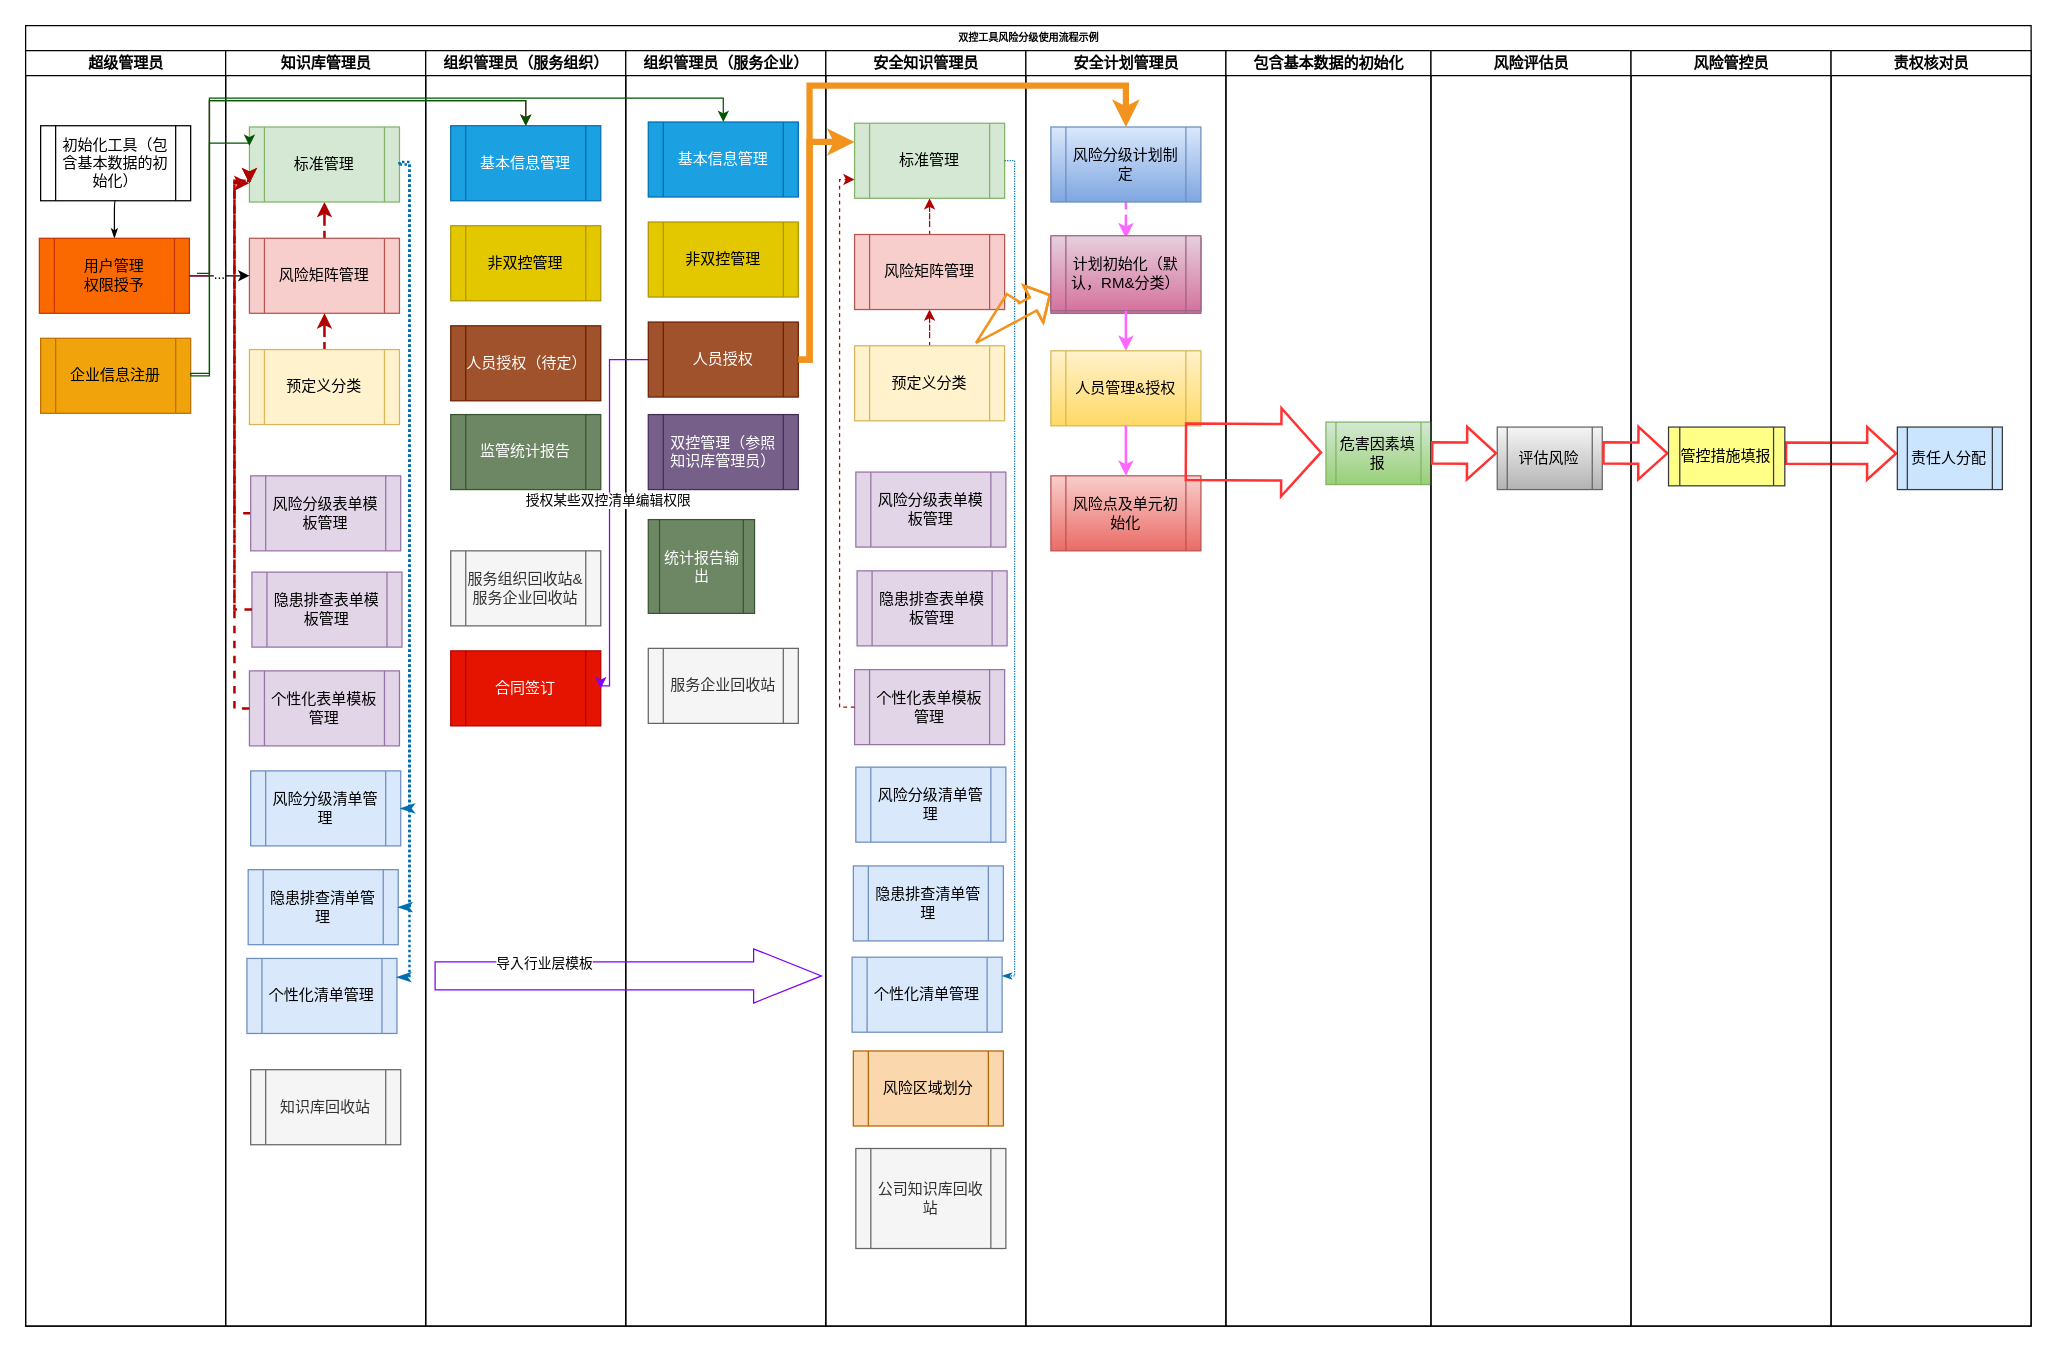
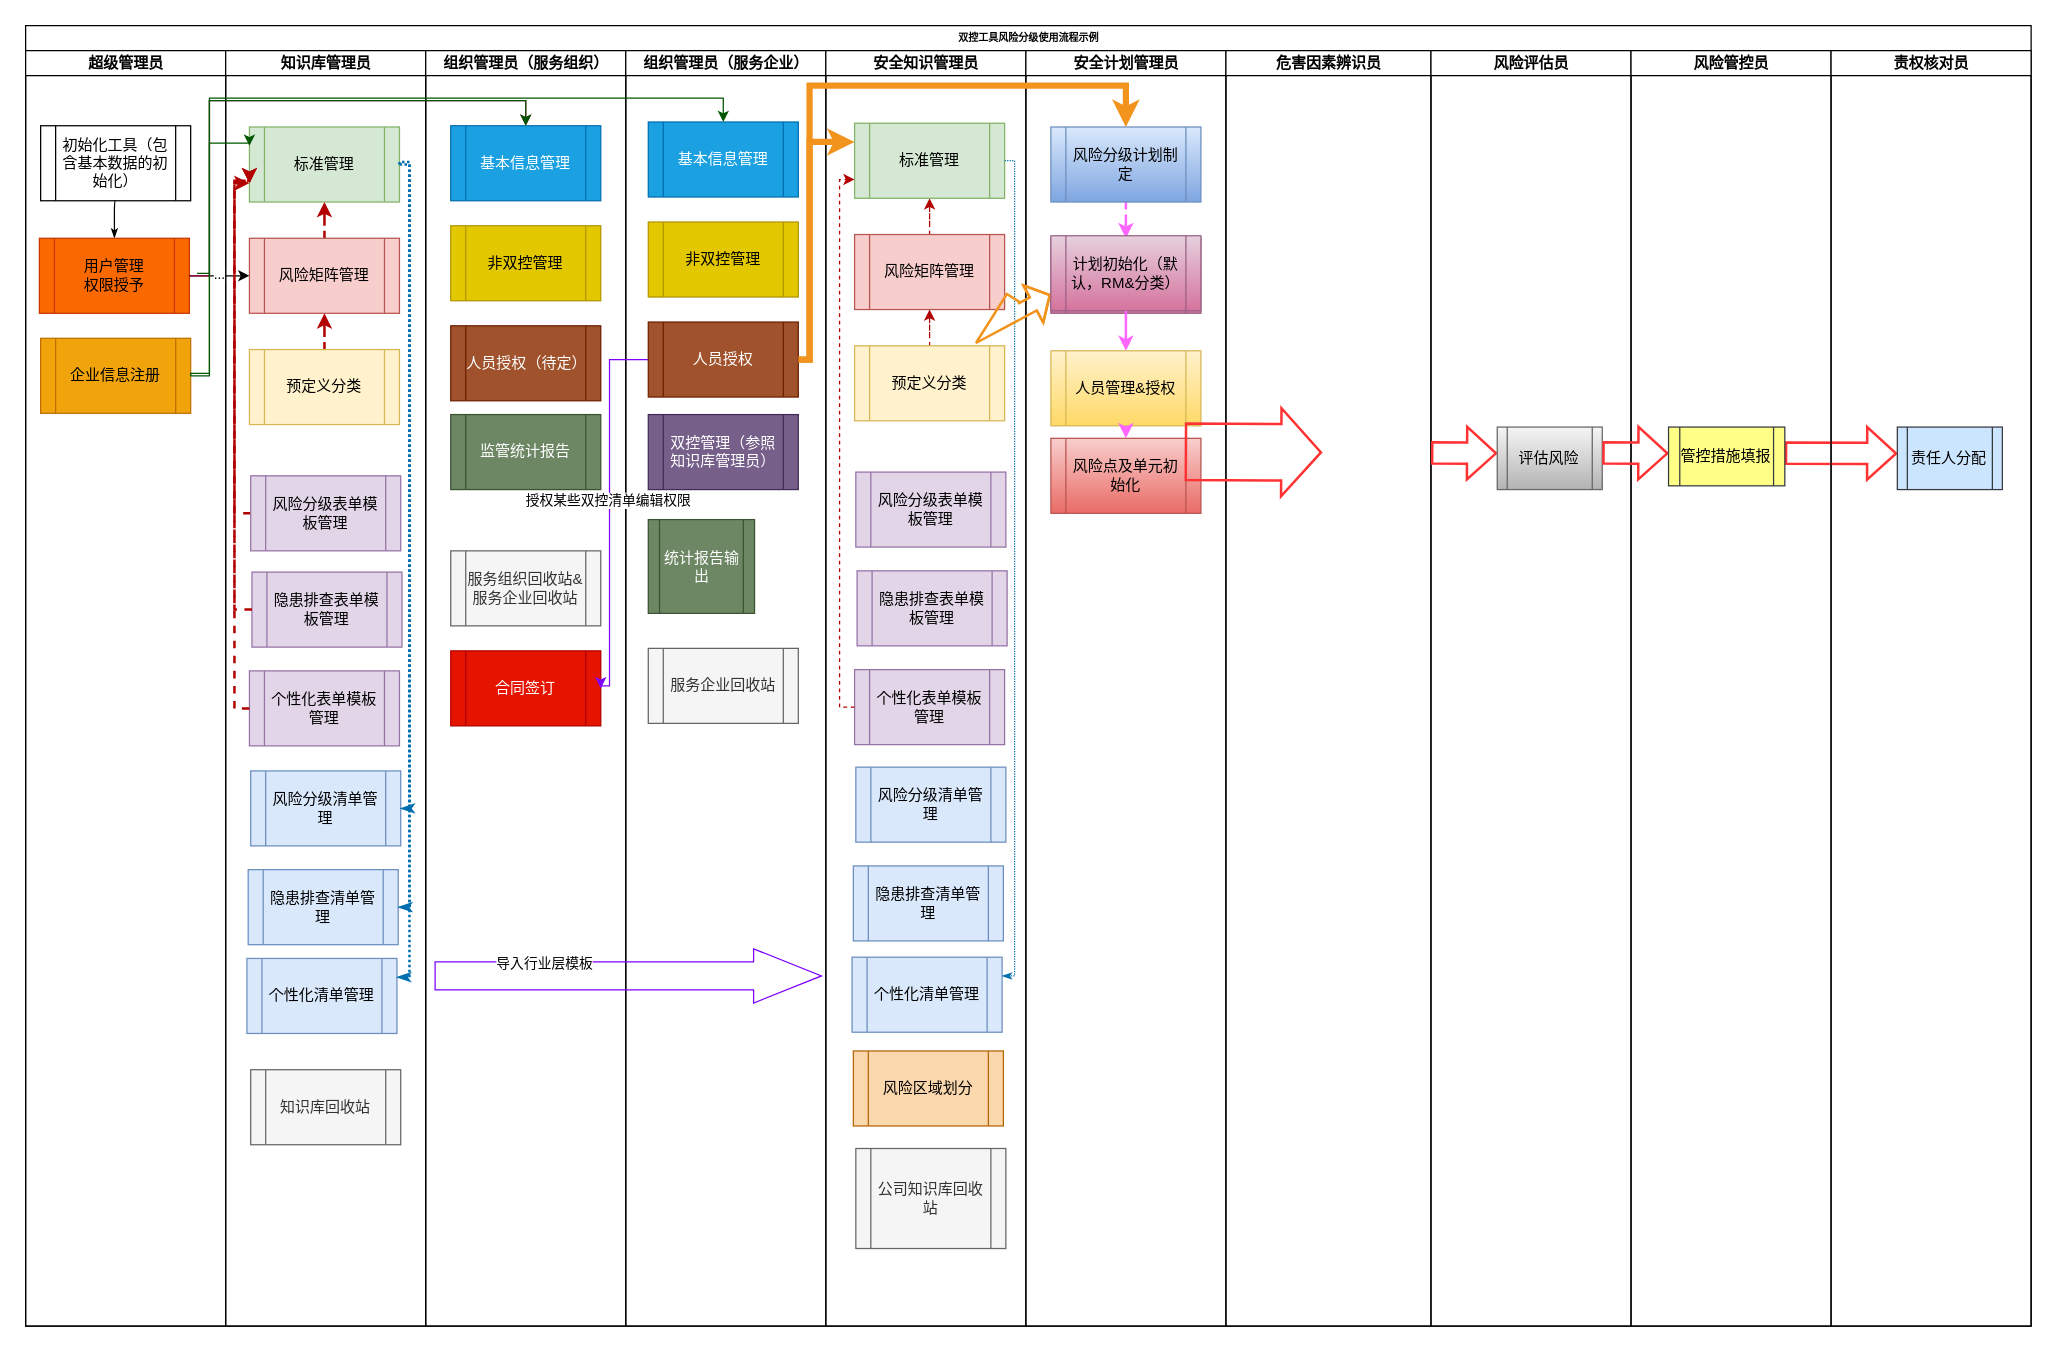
- <mxCell id="40" value="包含基本数据的初始化" style="swimlane;html=1;startSize=20;" parent="2" vertex="1"><mxGeometry x="960" y="20" width="164" height="1020" as="geometry"><mxRectangle x="800" y="20" width="30" height="730" as="alternateBounds" /></mxGeometry></mxCell>
+ <mxCell id="40" value="危害因素辨识员" style="swimlane;html=1;startSize=20;" parent="2" vertex="1"><mxGeometry x="960" y="20" width="164" height="1020" as="geometry"><mxRectangle x="800" y="20" width="30" height="730" as="alternateBounds" /></mxGeometry></mxCell>
- <mxCell id="42" value="危害因素填报" style="shape=process;whiteSpace=wrap;html=1;backgroundOutline=1;fillColor=#d5e8d4;strokeColor=#82b366;gradientColor=#97d077;" vertex="1" parent="40"><mxGeometry x="80" y="297" width="84" height="50" as="geometry" /></mxCell>
- <mxCell id="38" value="风险点及单元初始化" style="shape=process;whiteSpace=wrap;html=1;backgroundOutline=1;fillColor=#f8cecc;strokeColor=#b85450;gradientColor=#ea6b66;" vertex="1" parent="33"><mxGeometry x="20" y="340" width="120" height="60" as="geometry" /></mxCell>
+ <mxCell id="38" value="风险点及单元初始化" style="shape=process;whiteSpace=wrap;html=1;backgroundOutline=1;fillColor=#f8cecc;strokeColor=#b85450;gradientColor=#ea6b66;" vertex="1" parent="33"><mxGeometry x="20" y="310" width="120" height="60" as="geometry" /></mxCell>
